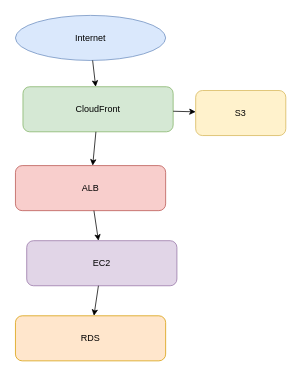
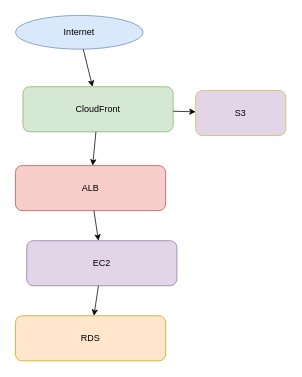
- <mxCell id="2" value="Internet" style="ellipse;whiteSpace=wrap;html=1;fillColor=#dae8fc;strokeColor=#6c8ebf;" vertex="1" parent="1"><mxGeometry x="20" y="20" width="200" height="60" as="geometry" /></mxCell>
+ <mxCell id="2" value="Internet" style="ellipse;whiteSpace=wrap;html=1;fillColor=#dae8fc;strokeColor=#6c8ebf;" vertex="1" parent="1"><mxGeometry x="20" y="20" width="170" height="45" as="geometry" /></mxCell>
- <mxCell id="4" value="S3" style="rounded=1;whiteSpace=wrap;html=1;fillColor=#fff2cc;strokeColor=#d6b656;" vertex="1" parent="1"><mxGeometry x="260" y="120" width="120" height="60" as="geometry" /></mxCell>
+ <mxCell id="4" value="S3" style="rounded=1;whiteSpace=wrap;html=1;fillColor=#e1d5e7;strokeColor=#d6b656;" vertex="1" parent="1"><mxGeometry x="260" y="120" width="120" height="60" as="geometry" /></mxCell>
